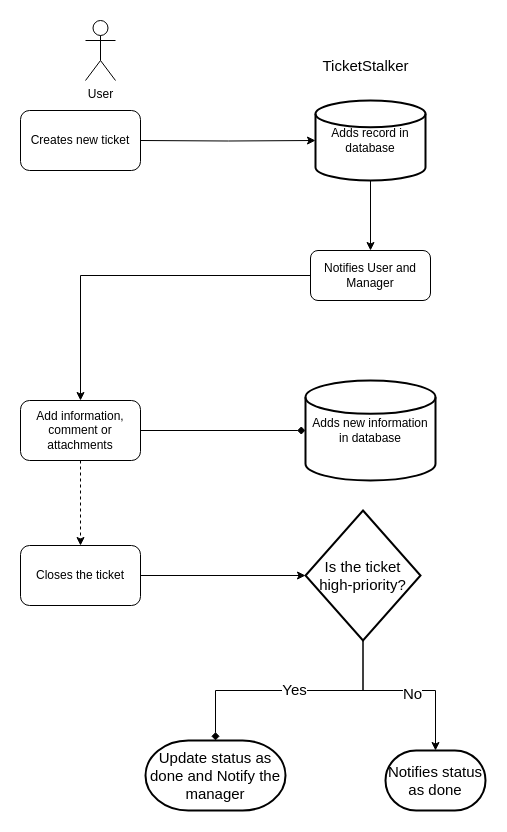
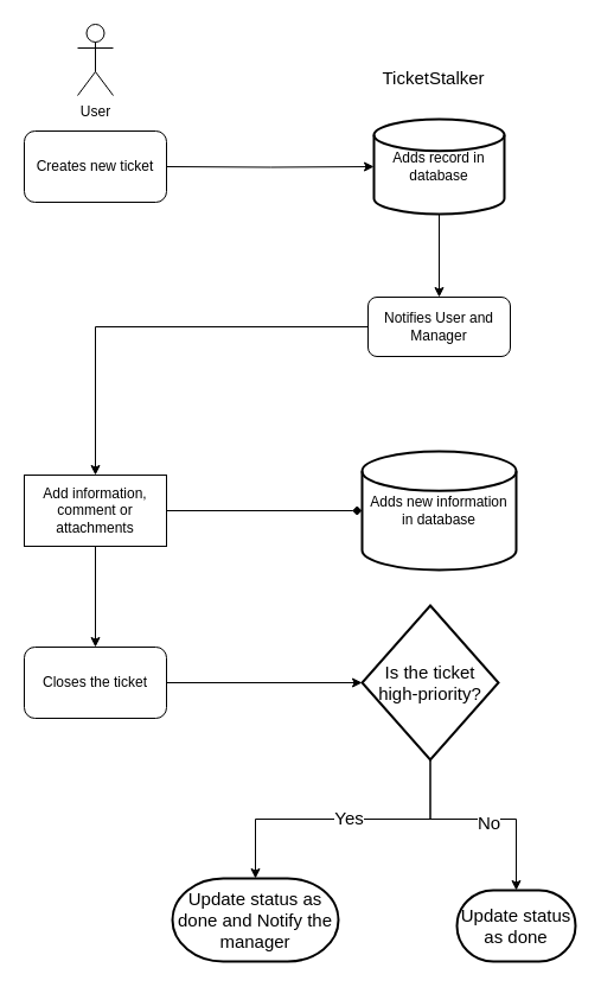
- <mxCell id="2" value="User" style="shape=umlActor;verticalLabelPosition=bottom;verticalAlign=top;html=1;outlineConnect=0;" vertex="1" parent="1"><mxGeometry x="85" y="20" width="30" height="60" as="geometry" /></mxCell>
+ <mxCell id="2" value="User" style="shape=umlActor;verticalLabelPosition=bottom;verticalAlign=top;html=1;outlineConnect=0;" vertex="1" parent="1"><mxGeometry x="65" y="20" width="30" height="60" as="geometry" /></mxCell>
- <mxCell id="11" value="Add information, comment or attachments" style="rounded=1;whiteSpace=wrap;html=1;" vertex="1" parent="1"><mxGeometry x="20" y="400" width="120" height="60" as="geometry" /></mxCell>
+ <mxCell id="11" value="Add information, comment or attachments" style="whiteSpace=wrap;html=1;rounded=0;" vertex="1" parent="1"><mxGeometry x="20" y="400" width="120" height="60" as="geometry" /></mxCell>
- <mxCell id="10" value="" style="edgeStyle=orthogonalEdgeStyle;rounded=0;orthogonalLoop=1;jettySize=auto;html=1;dashed=1;" edge="1" parent="1" source="11" target="14"><mxGeometry relative="1" as="geometry" /></mxCell>
+ <mxCell id="10" value="" style="edgeStyle=orthogonalEdgeStyle;rounded=0;orthogonalLoop=1;jettySize=auto;html=1;" edge="1" parent="1" source="11" target="14"><mxGeometry relative="1" as="geometry" /></mxCell>
- <mxCell id="16" style="edgeStyle=orthogonalEdgeStyle;rounded=0;orthogonalLoop=1;jettySize=auto;html=1;exitX=0.5;exitY=1;exitDx=0;exitDy=0;exitPerimeter=0;fontSize=15;endArrow=diamond;" edge="1" parent="1" source="20" target="21"><mxGeometry relative="1" as="geometry"><mxPoint x="205" y="750" as="targetPoint" /></mxGeometry></mxCell>
+ <mxCell id="16" style="edgeStyle=orthogonalEdgeStyle;rounded=0;orthogonalLoop=1;jettySize=auto;html=1;exitX=0.5;exitY=1;exitDx=0;exitDy=0;exitPerimeter=0;fontSize=15;" edge="1" parent="1" source="20" target="21"><mxGeometry relative="1" as="geometry"><mxPoint x="205" y="750" as="targetPoint" /></mxGeometry></mxCell>
- <mxCell id="22" value="Notifies status as done" style="strokeWidth=2;html=1;shape=mxgraph.flowchart.terminator;whiteSpace=wrap;fontSize=15;" vertex="1" parent="1"><mxGeometry x="385" y="750" width="100" height="60" as="geometry" /></mxCell>
+ <mxCell id="22" value="Update status as done" style="strokeWidth=2;html=1;shape=mxgraph.flowchart.terminator;whiteSpace=wrap;fontSize=15;" vertex="1" parent="1"><mxGeometry x="385" y="750" width="100" height="60" as="geometry" /></mxCell>
